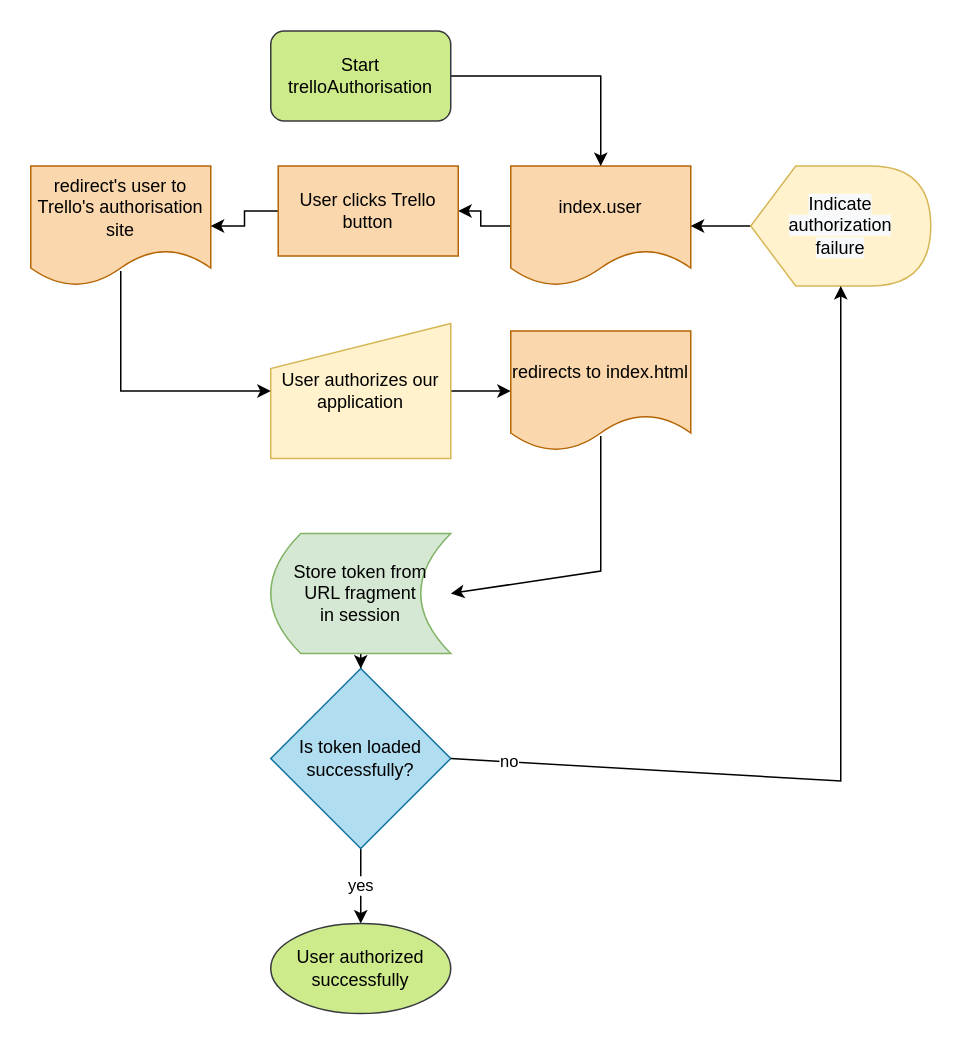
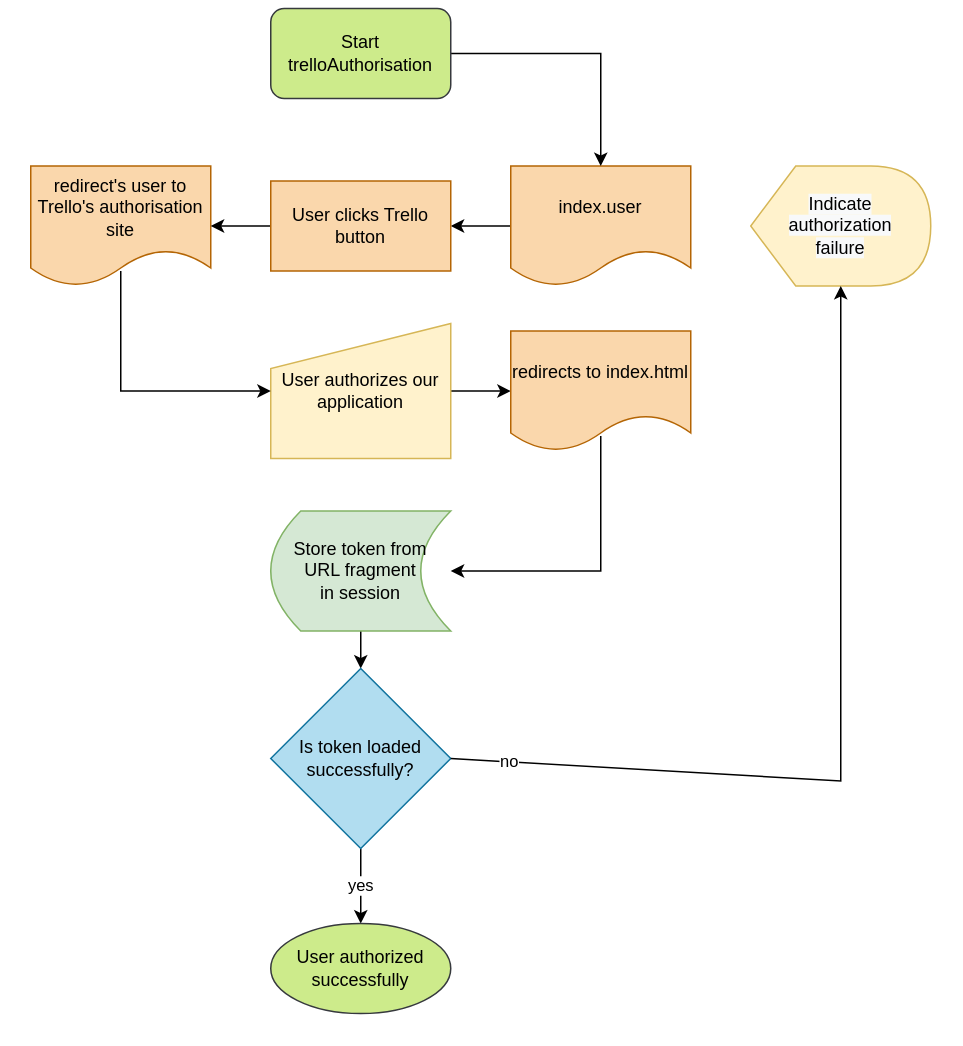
- <mxCell id="16" value="Start trelloAuthorisation" style="rounded=1;whiteSpace=wrap;html=1;fillColor=#cdeb8b;strokeColor=#36393d;" parent="1" vertex="1"><mxGeometry x="180" y="20" width="120" height="60" as="geometry" /></mxCell>
+ <mxCell id="16" value="Start trelloAuthorisation" style="rounded=1;whiteSpace=wrap;html=1;fillColor=#cdeb8b;strokeColor=#36393d;" parent="1" vertex="1"><mxGeometry x="180" y="5" width="120" height="60" as="geometry" /></mxCell>
- <mxCell id="18" value="User clicks Trello button" style="rounded=0;whiteSpace=wrap;html=1;fillColor=#fad7ac;strokeColor=#b46504;" vertex="1" parent="1"><mxGeometry x="185" y="110" width="120" height="60" as="geometry" /></mxCell>
+ <mxCell id="18" value="User clicks Trello button" style="rounded=0;whiteSpace=wrap;html=1;fillColor=#fad7ac;strokeColor=#b46504;" vertex="1" parent="1"><mxGeometry x="180" y="120" width="120" height="60" as="geometry" /></mxCell>
- <mxCell id="13" value="" style="edgeStyle=orthogonalEdgeStyle;rounded=0;orthogonalLoop=1;jettySize=auto;html=1;" edge="1" parent="1" source="14" target="3"><mxGeometry relative="1" as="geometry" /></mxCell>
- <mxCell id="9" value="Store token from &lt;br&gt;URL fragment &lt;br&gt;in session" style="shape=dataStorage;whiteSpace=wrap;html=1;fixedSize=1;labelBackgroundColor=none;fillColor=#d5e8d4;strokeColor=#82b366;gradientColor=none;" parent="1" vertex="1"><mxGeometry x="180" y="355" width="120" height="80" as="geometry" /></mxCell>
+ <mxCell id="9" value="Store token from &lt;br&gt;URL fragment &lt;br&gt;in session" style="shape=dataStorage;whiteSpace=wrap;html=1;fixedSize=1;labelBackgroundColor=none;fillColor=#d5e8d4;strokeColor=#82b366;gradientColor=none;" parent="1" vertex="1"><mxGeometry x="180" y="340" width="120" height="80" as="geometry" /></mxCell>
